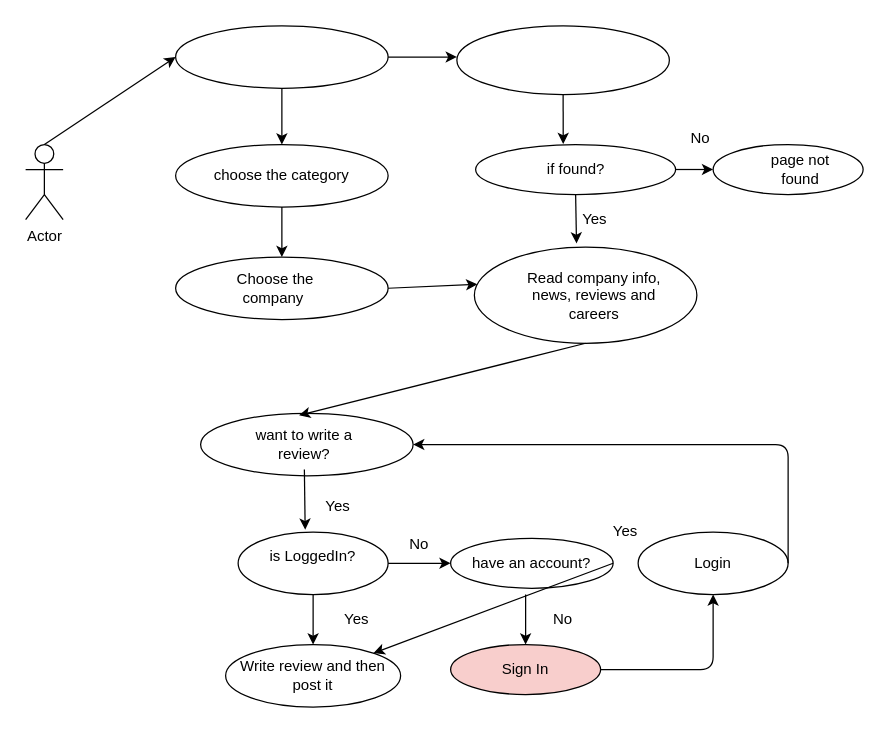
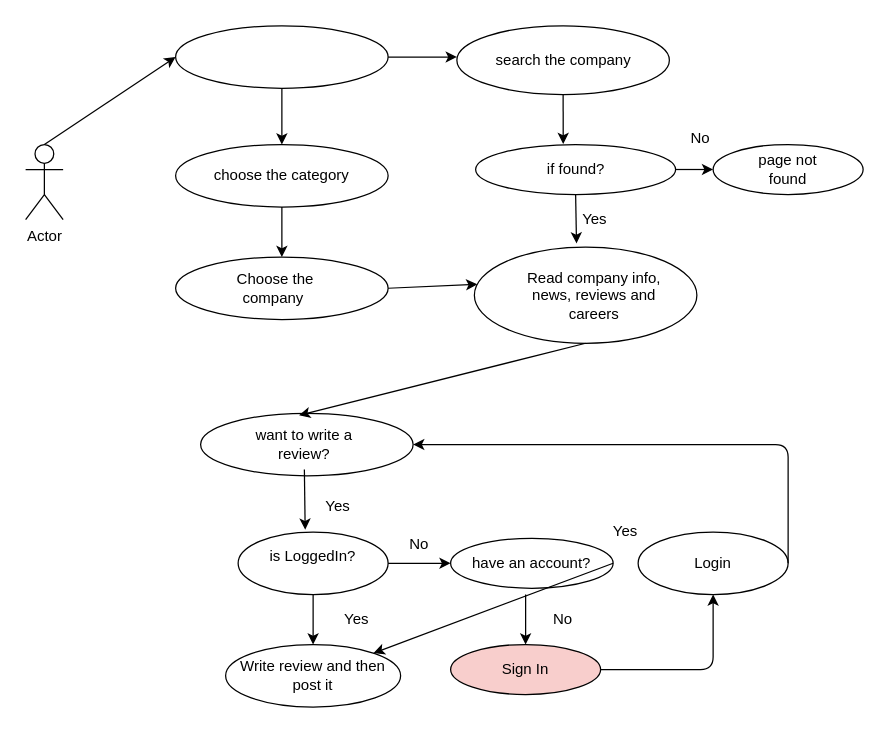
+ <mxCell id="9" value="search the company" style="text;html=1;resizable=0;autosize=1;align=center;verticalAlign=middle;points=[];fillColor=none;strokeColor=none;rounded=0;labelBackgroundColor=none;" parent="1" vertex="1"><mxGeometry x="390" y="37.5" width="120" height="20" as="geometry" /></mxCell>
- <mxCell id="22" value="page not found&lt;br&gt;" style="text;html=1;strokeColor=none;fillColor=none;align=center;verticalAlign=middle;whiteSpace=wrap;rounded=0;labelBackgroundColor=none;" parent="1" vertex="1"><mxGeometry x="610" y="120" width="60" height="30" as="geometry" /></mxCell>
+ <mxCell id="22" value="page not found&lt;br&gt;" style="text;html=1;strokeColor=none;fillColor=none;align=center;verticalAlign=middle;whiteSpace=wrap;rounded=0;labelBackgroundColor=none;" parent="1" vertex="1"><mxGeometry x="600" y="120" width="60" height="30" as="geometry" /></mxCell>
